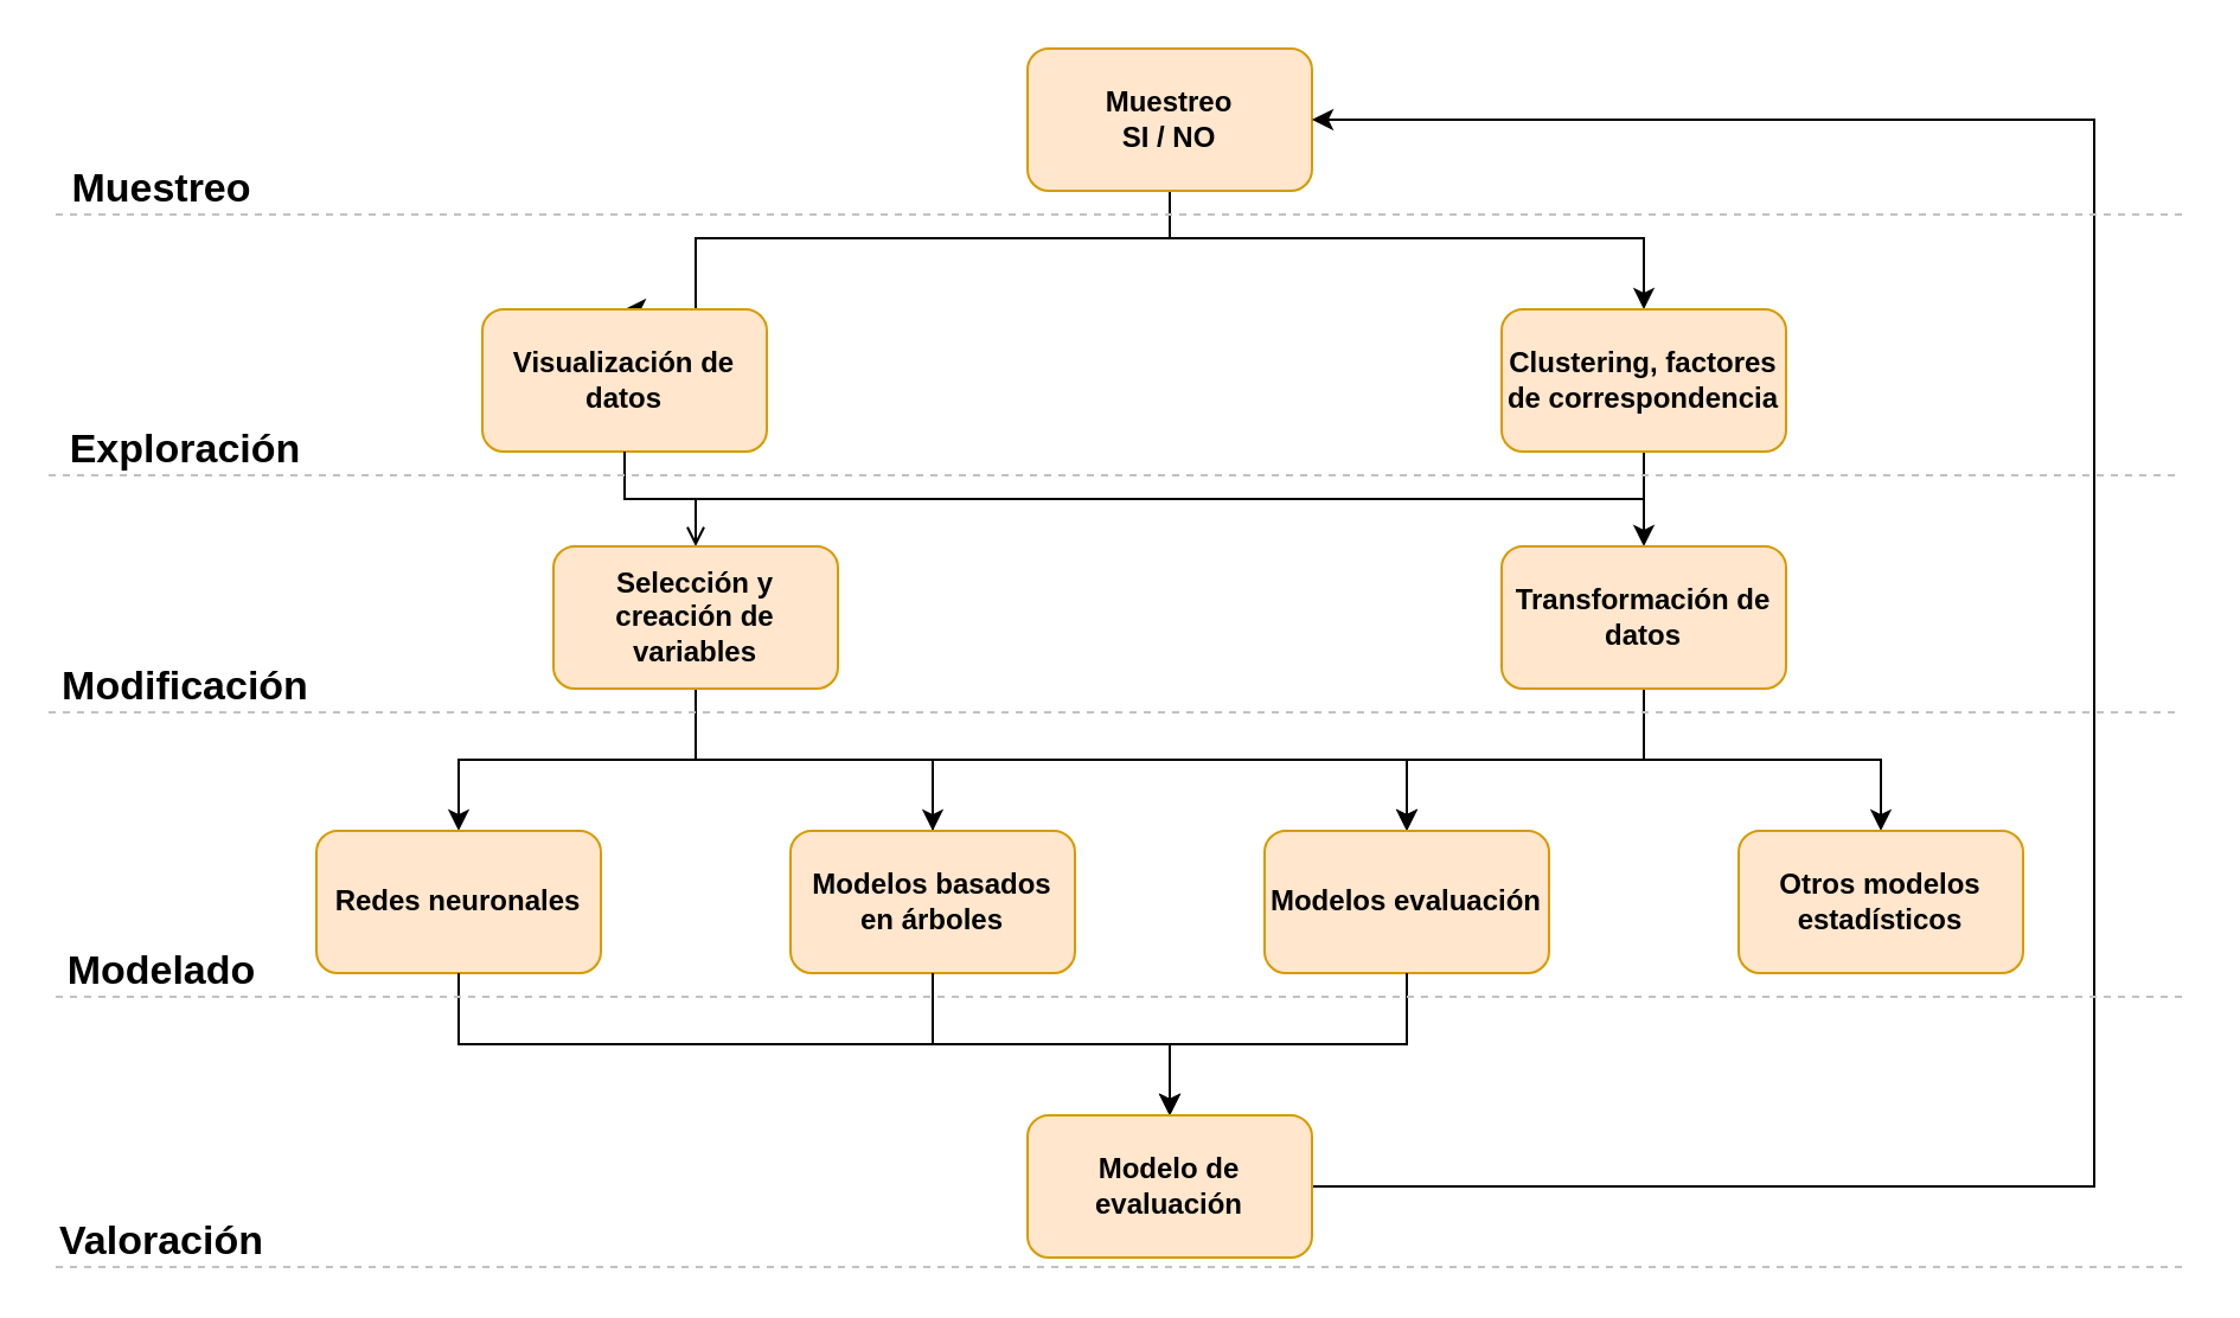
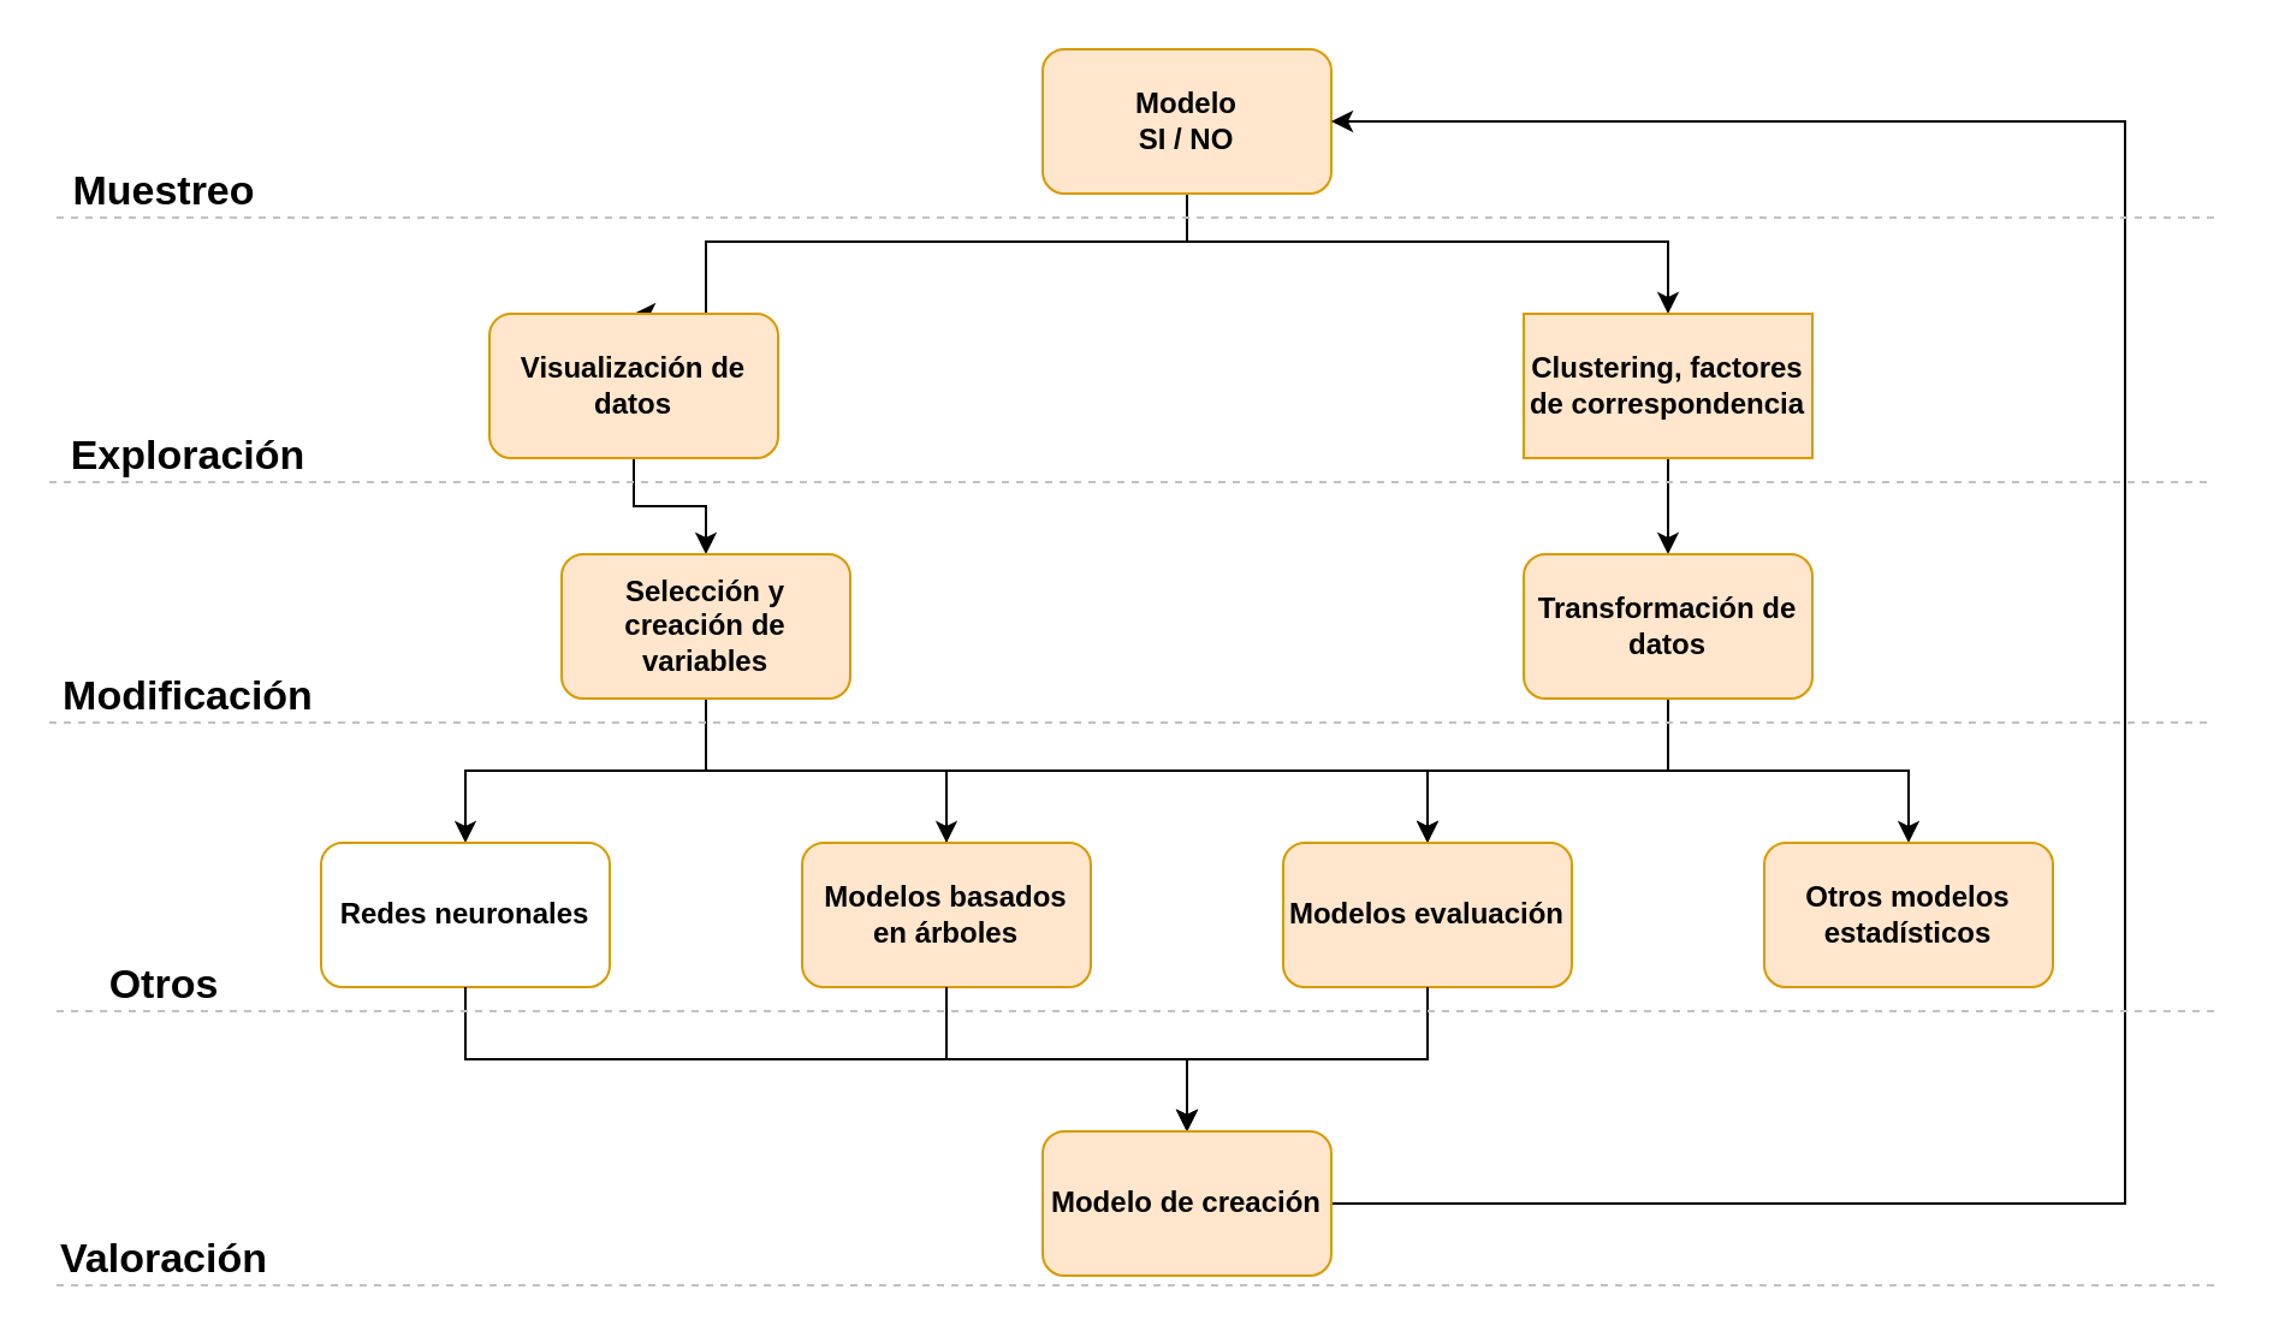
- <mxCell id="4" value="Muestreo&lt;br&gt;SI / NO" style="rounded=1;whiteSpace=wrap;html=1;fillColor=#ffe6cc;strokeColor=#d79b00;fontStyle=1" vertex="1" parent="1"><mxGeometry x="433" y="20" width="120" height="60" as="geometry" /></mxCell>
+ <mxCell id="4" value="Modelo&lt;br&gt;SI / NO" style="rounded=1;whiteSpace=wrap;html=1;fillColor=#ffe6cc;strokeColor=#d79b00;fontStyle=1" vertex="1" parent="1"><mxGeometry x="433" y="20" width="120" height="60" as="geometry" /></mxCell>
- <mxCell id="9" value="Clustering, factores de correspondencia" style="rounded=1;whiteSpace=wrap;html=1;fillColor=#ffe6cc;strokeColor=#d79b00;fontStyle=1" vertex="1" parent="1"><mxGeometry x="633" y="130" width="120" height="60" as="geometry" /></mxCell>
+ <mxCell id="9" value="Clustering, factores de correspondencia" style="whiteSpace=wrap;html=1;fillColor=#ffe6cc;strokeColor=#d79b00;fontStyle=1;rounded=0;" vertex="1" parent="1"><mxGeometry x="633" y="130" width="120" height="60" as="geometry" /></mxCell>
- <mxCell id="8" style="edgeStyle=orthogonalEdgeStyle;rounded=0;orthogonalLoop=1;jettySize=auto;html=1;startArrow=none;startFill=0;endArrow=none;endFill=0;entryX=0.5;entryY=1;entryDx=0;entryDy=0;exitX=0.5;exitY=1;exitDx=0;exitDy=0;" edge="1" parent="1" source="9" target="6"><mxGeometry relative="1" as="geometry" /></mxCell>
- <mxCell id="5" style="edgeStyle=orthogonalEdgeStyle;rounded=0;orthogonalLoop=1;jettySize=auto;html=1;entryX=0.5;entryY=0;entryDx=0;entryDy=0;endArrow=open;" edge="1" parent="1" source="6" target="12"><mxGeometry relative="1" as="geometry" /></mxCell>
+ <mxCell id="5" style="edgeStyle=orthogonalEdgeStyle;rounded=0;orthogonalLoop=1;jettySize=auto;html=1;entryX=0.5;entryY=0;entryDx=0;entryDy=0;" edge="1" parent="1" source="6" target="12"><mxGeometry relative="1" as="geometry" /></mxCell>
- <mxCell id="16" value="Redes neuronales" style="rounded=1;whiteSpace=wrap;html=1;fillColor=#ffe6cc;strokeColor=#d79b00;fontStyle=1" vertex="1" parent="1"><mxGeometry x="133" y="350" width="120" height="60" as="geometry" /></mxCell>
+ <mxCell id="16" value="Redes neuronales" style="rounded=1;whiteSpace=wrap;html=1;fillColor=#ffffff;strokeColor=#d79b00;fontStyle=1;" vertex="1" parent="1"><mxGeometry x="133" y="350" width="120" height="60" as="geometry" /></mxCell>
- <mxCell id="33" value="&lt;b&gt;&lt;font style=&quot;font-size: 17px&quot;&gt;Modelado&lt;/font&gt;&lt;/b&gt;" style="text;html=1;strokeColor=none;fillColor=none;align=center;verticalAlign=middle;whiteSpace=wrap;rounded=0;" vertex="1" parent="1"><mxGeometry x="23" y="400" width="90" height="20" as="geometry" /></mxCell>
+ <mxCell id="33" value="&lt;b&gt;&lt;font style=&quot;font-size: 17px&quot;&gt;Otros&lt;/font&gt;&lt;/b&gt;" style="text;html=1;strokeColor=none;fillColor=none;align=center;verticalAlign=middle;whiteSpace=wrap;rounded=0;" vertex="1" parent="1"><mxGeometry x="23" y="400" width="90" height="20" as="geometry" /></mxCell>
- <mxCell id="25" value="Modelo de evaluación" style="rounded=1;whiteSpace=wrap;html=1;fillColor=#ffe6cc;strokeColor=#d79b00;fontStyle=1" vertex="1" parent="1"><mxGeometry x="433" y="470" width="120" height="60" as="geometry" /></mxCell>
+ <mxCell id="25" value="Modelo de creación" style="rounded=1;whiteSpace=wrap;html=1;fillColor=#ffe6cc;strokeColor=#d79b00;fontStyle=1" vertex="1" parent="1"><mxGeometry x="433" y="470" width="120" height="60" as="geometry" /></mxCell>
